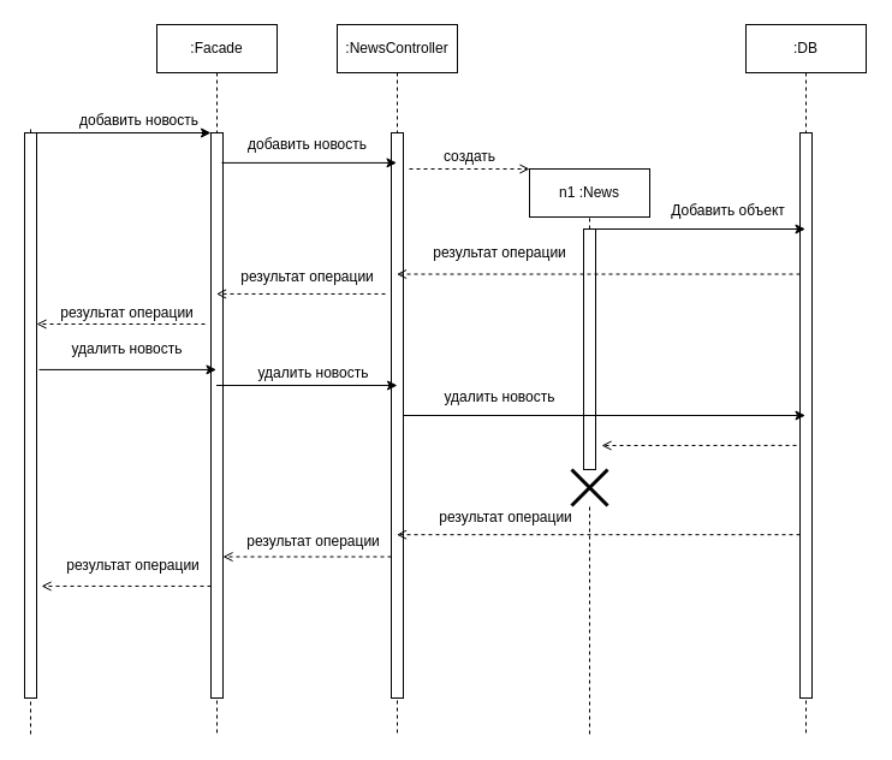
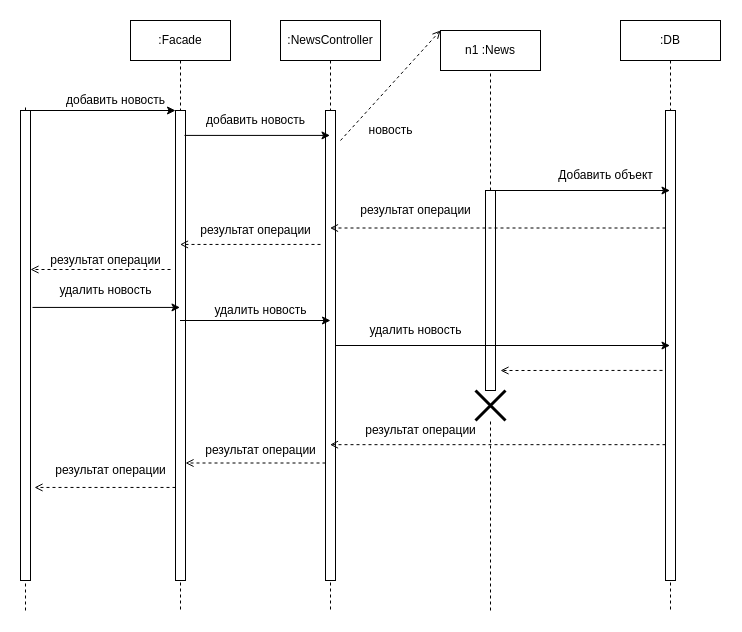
- <mxCell id="18" value="создать" style="text;html=1;align=center;verticalAlign=middle;resizable=0;points=[];autosize=1;strokeColor=none;fillColor=none;" vertex="1" parent="1"><mxGeometry x="360" y="120" width="60" height="20" as="geometry" /></mxCell>
+ <mxCell id="18" value="новость" style="text;html=1;align=center;verticalAlign=middle;resizable=0;points=[];autosize=1;strokeColor=none;fillColor=none;" vertex="1" parent="1"><mxGeometry x="360" y="120" width="60" height="20" as="geometry" /></mxCell>
- <mxCell id="17" value="n1 :News" style="rounded=0;whiteSpace=wrap;html=1;" vertex="1" parent="1"><mxGeometry x="440" y="140" width="100" height="40" as="geometry" /></mxCell>
+ <mxCell id="17" value="n1 :News" style="rounded=0;whiteSpace=wrap;html=1;" vertex="1" parent="1"><mxGeometry x="440" y="30" width="100" height="40" as="geometry" /></mxCell>
